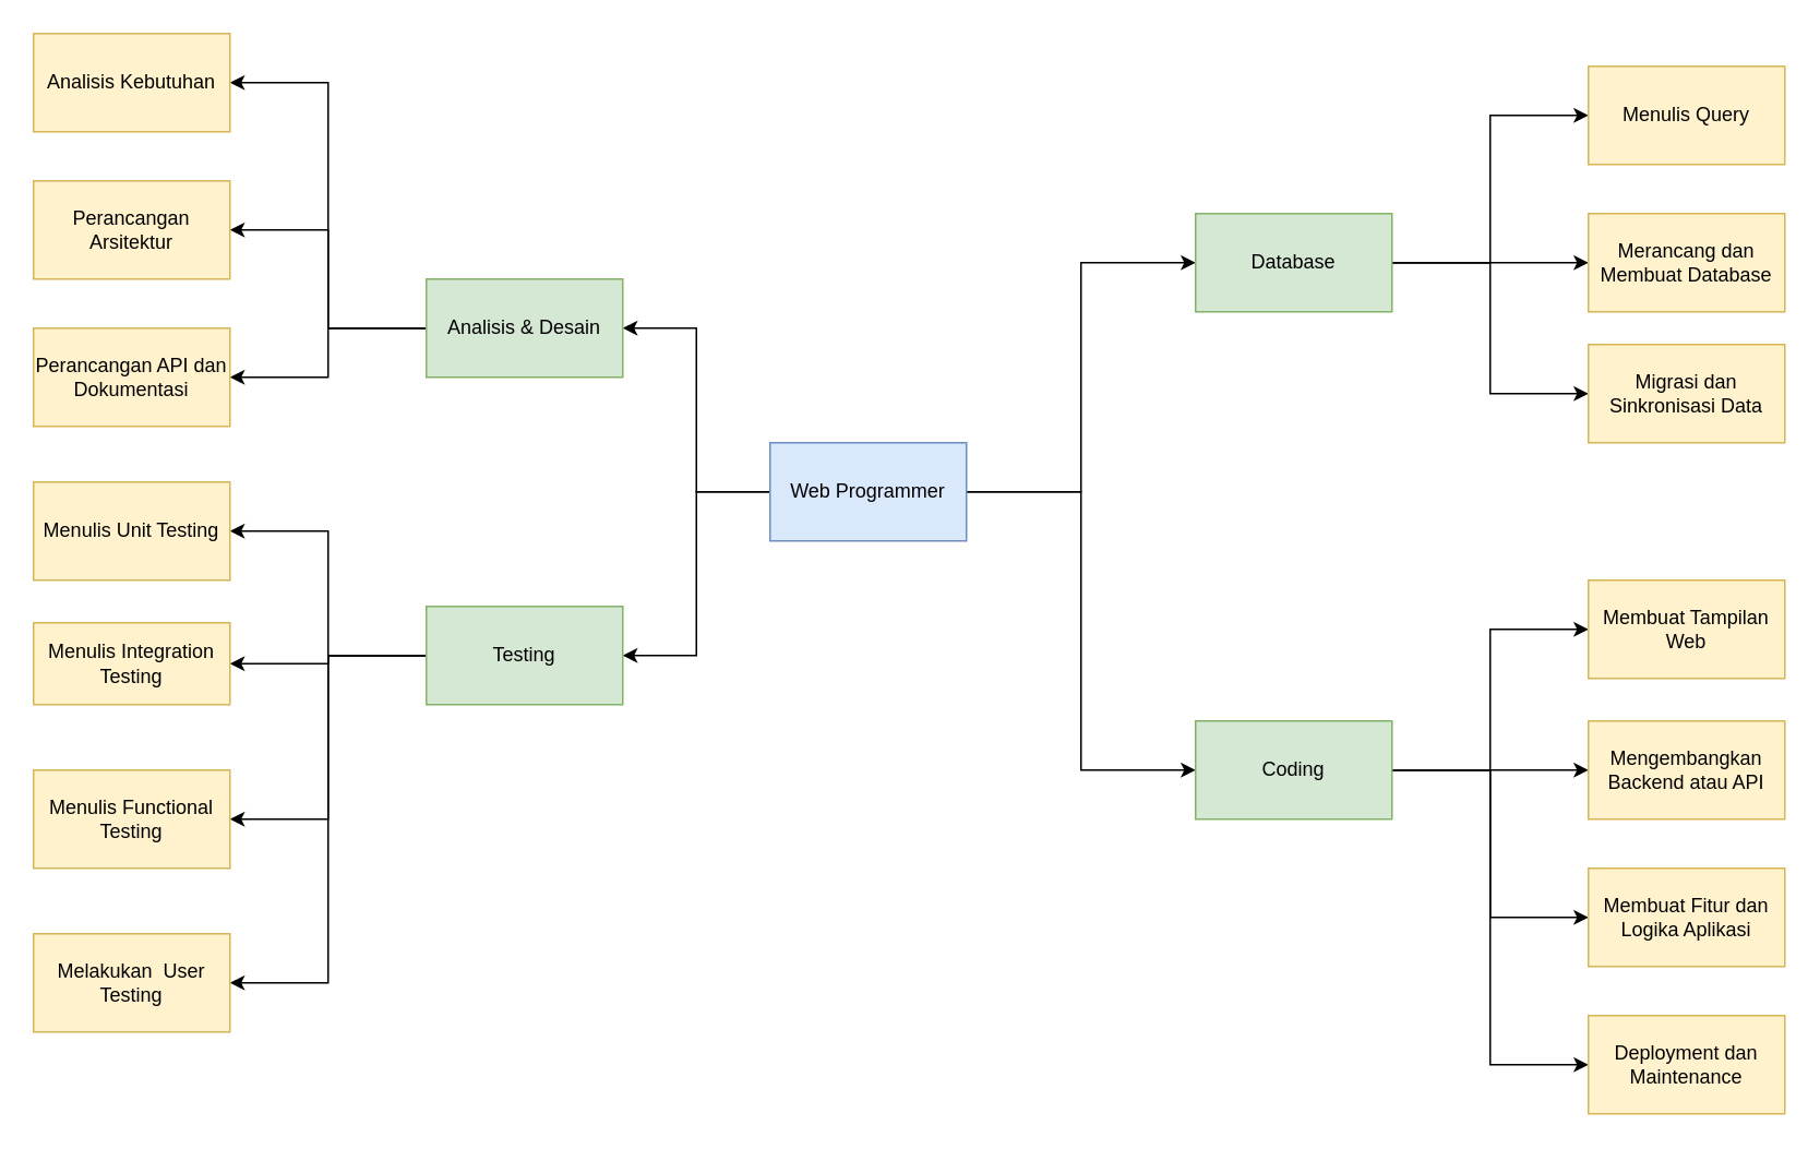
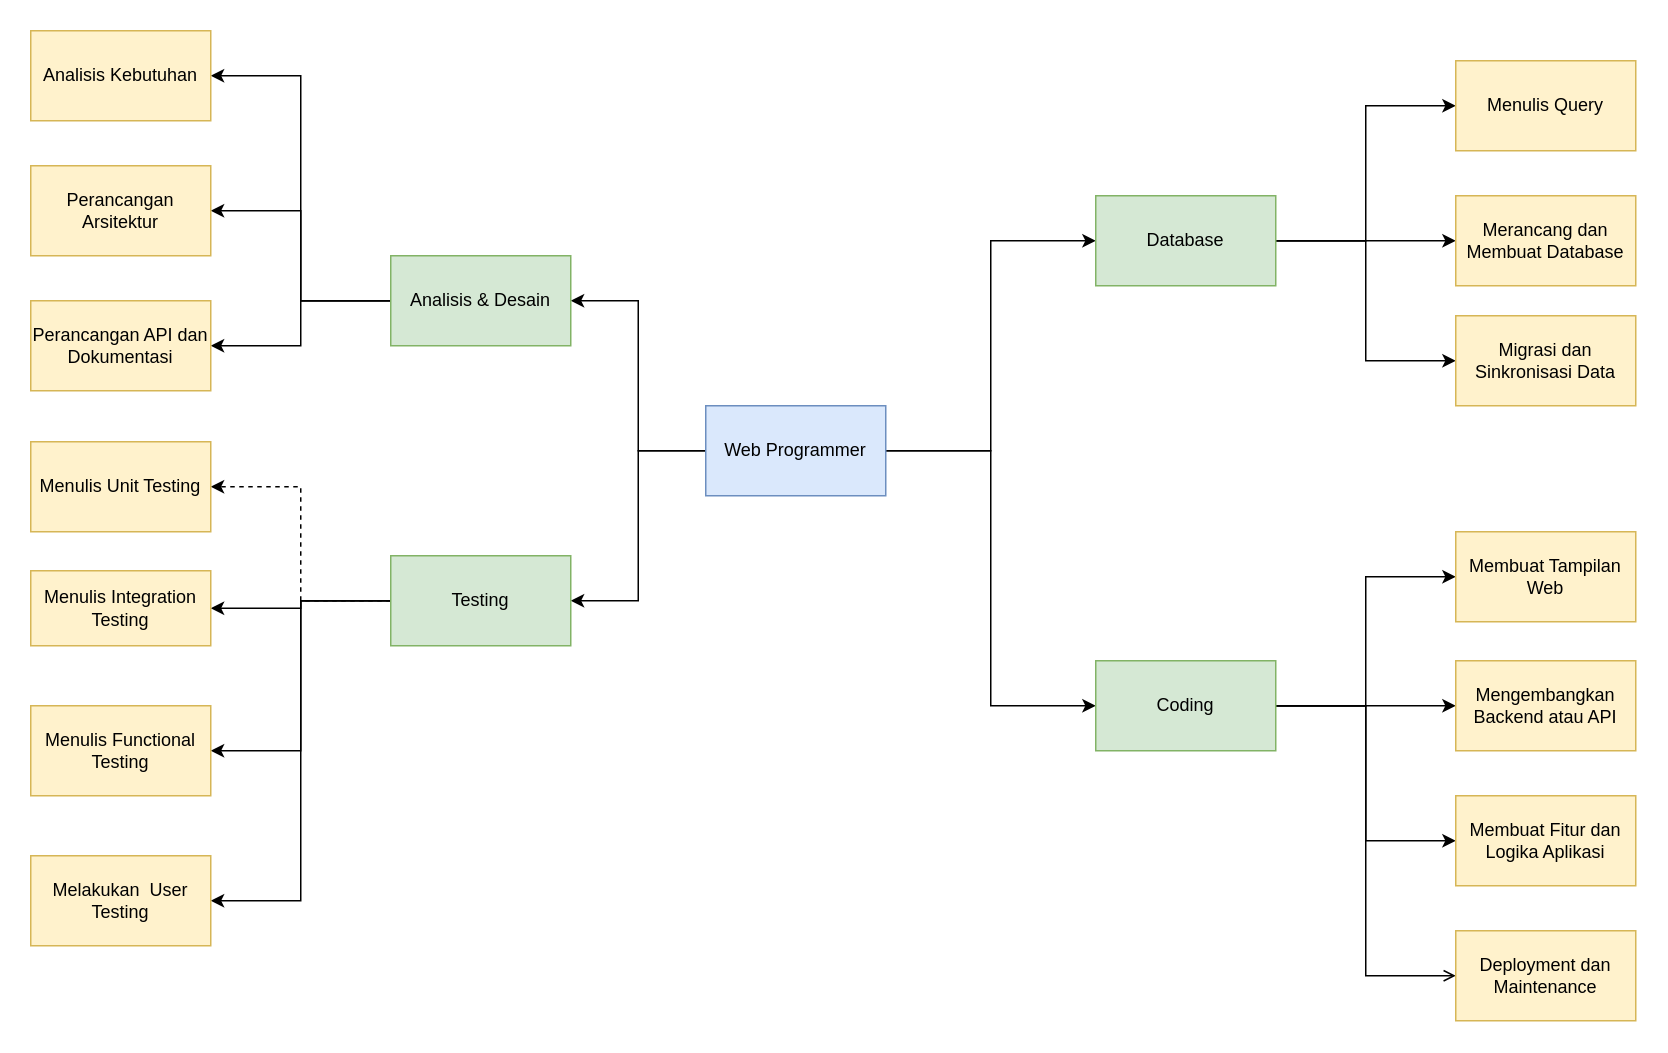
- <mxCell id="20" style="edgeStyle=orthogonalEdgeStyle;rounded=0;orthogonalLoop=1;jettySize=auto;html=1;entryX=1;entryY=0.5;entryDx=0;entryDy=0;" parent="1" source="24" target="35" edge="1"><mxGeometry relative="1" as="geometry" /></mxCell>
+ <mxCell id="20" style="edgeStyle=orthogonalEdgeStyle;rounded=0;orthogonalLoop=1;jettySize=auto;html=1;entryX=1;entryY=0.5;entryDx=0;entryDy=0;dashed=1;" parent="1" source="24" target="35" edge="1"><mxGeometry relative="1" as="geometry" /></mxCell>
- <mxCell id="10" style="edgeStyle=orthogonalEdgeStyle;rounded=0;orthogonalLoop=1;jettySize=auto;html=1;entryX=0;entryY=0.5;entryDx=0;entryDy=0;" parent="1" source="11" target="31" edge="1"><mxGeometry relative="1" as="geometry" /></mxCell>
+ <mxCell id="10" style="edgeStyle=orthogonalEdgeStyle;rounded=0;orthogonalLoop=1;jettySize=auto;html=1;entryX=0;entryY=0.5;entryDx=0;entryDy=0;endArrow=open;" parent="1" source="11" target="31" edge="1"><mxGeometry relative="1" as="geometry" /></mxCell>
